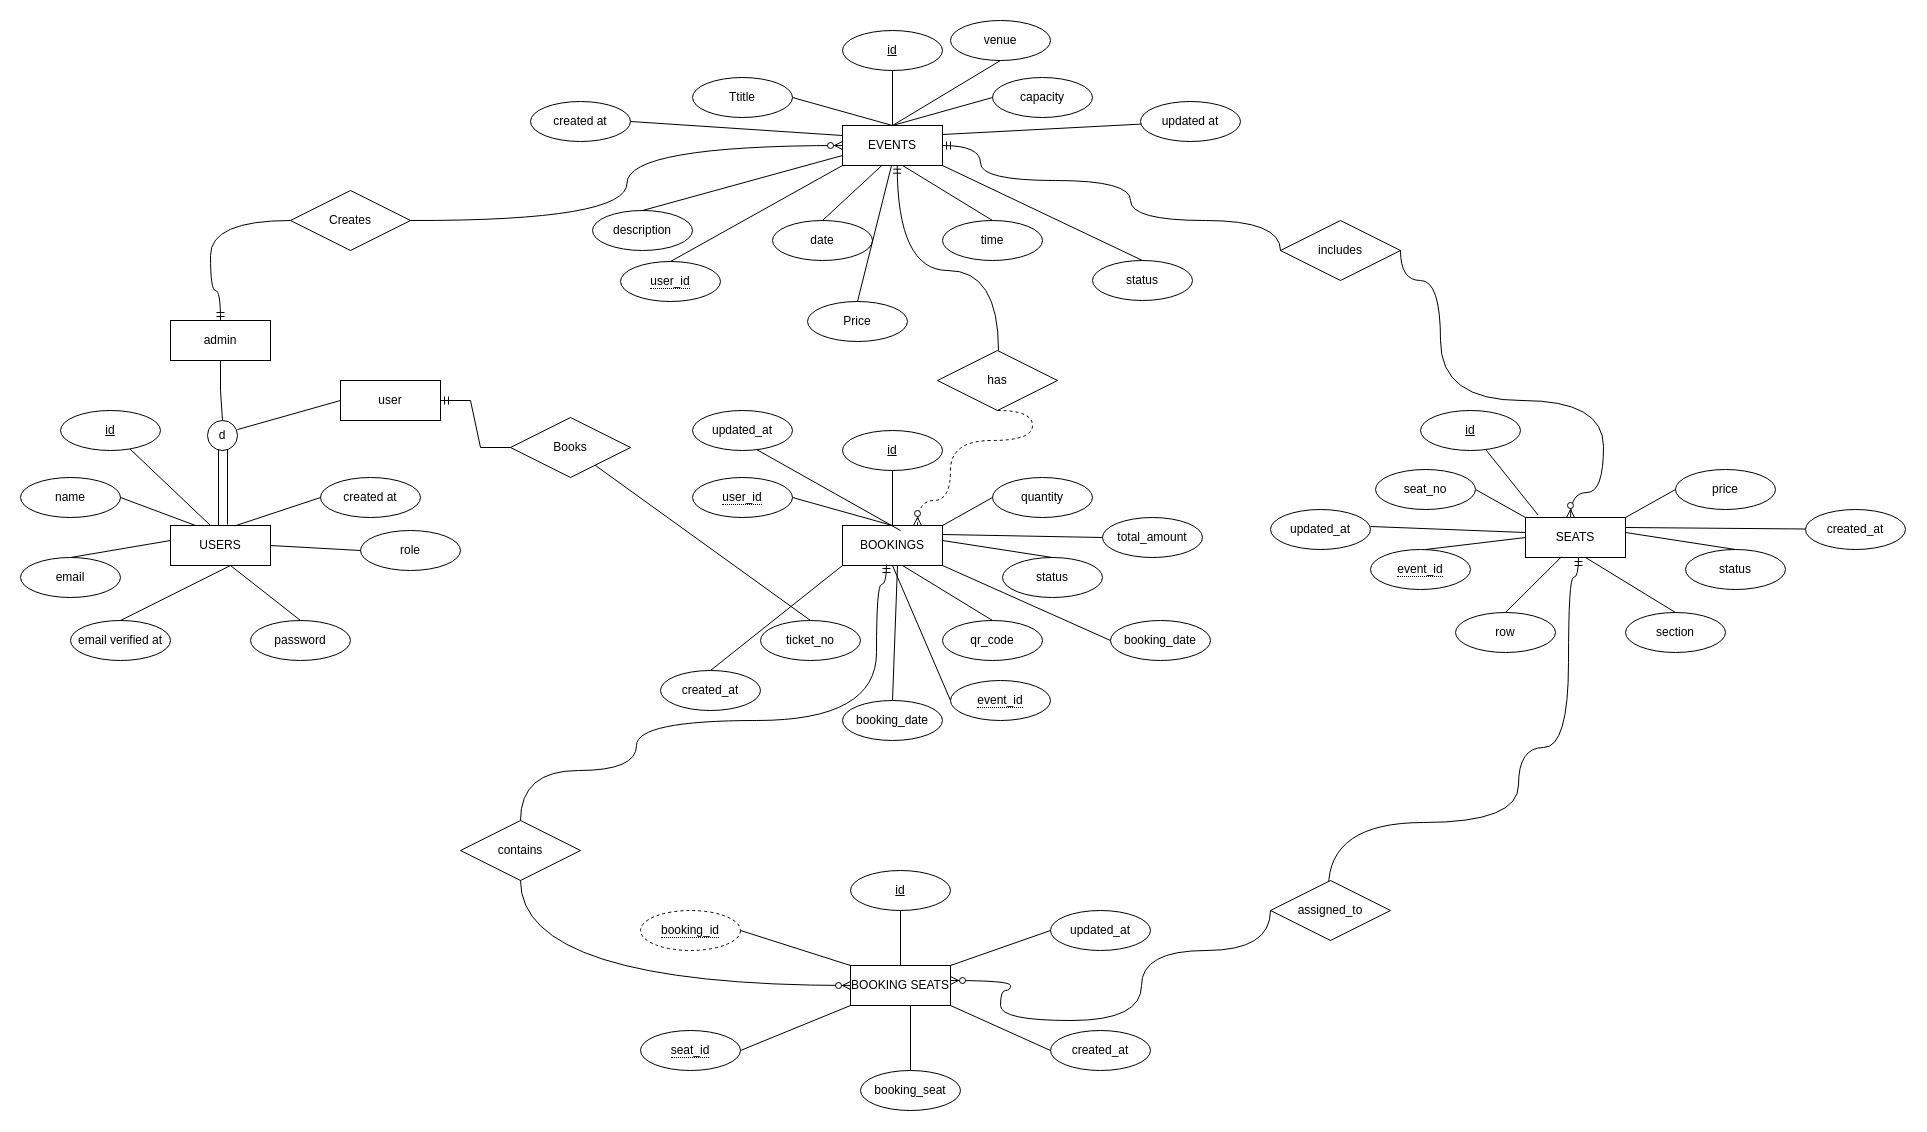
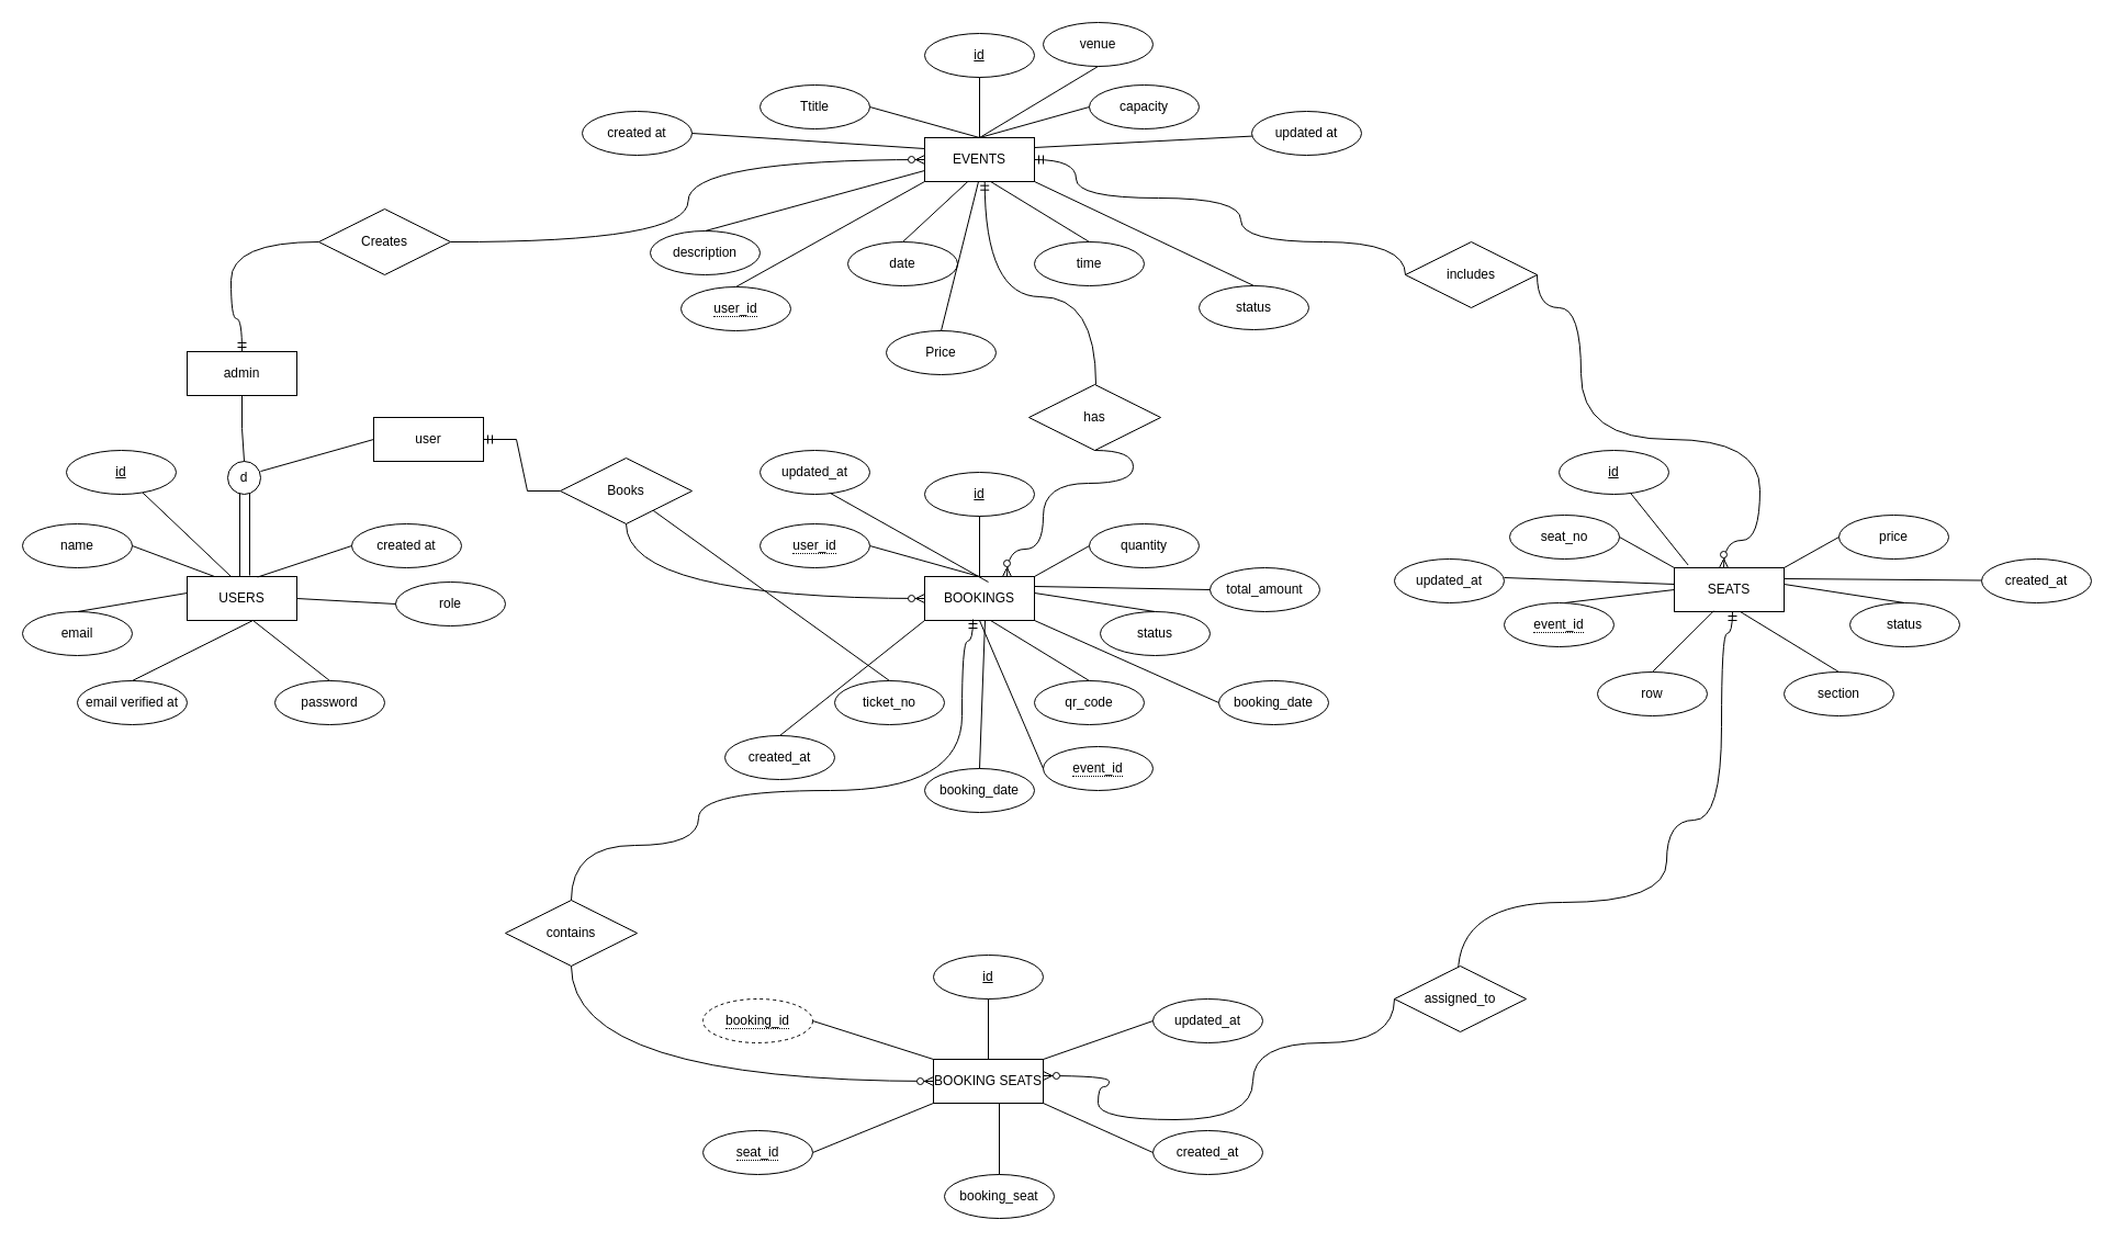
- <mxCell id="96" value="" style="edgeStyle=orthogonalEdgeStyle;fontSize=12;html=1;endArrow=ERzeroToMany;endFill=1;rounded=0;curved=1;entryX=0.75;entryY=0;entryDx=0;entryDy=0;exitX=0.5;exitY=1;exitDx=0;exitDy=0;dashed=1;" parent="1" source="95" target="38" edge="1"><mxGeometry width="100" height="100" relative="1" as="geometry"><mxPoint x="960" y="380" as="sourcePoint" /><mxPoint x="970" y="444.5" as="targetPoint" /><Array as="points"><mxPoint x="1032" y="440" /><mxPoint x="950" y="440" /><mxPoint x="950" y="500" /><mxPoint x="917" y="500" /></Array></mxGeometry></mxCell>
+ <mxCell id="96" value="" style="edgeStyle=orthogonalEdgeStyle;fontSize=12;html=1;endArrow=ERzeroToMany;endFill=1;rounded=0;curved=1;entryX=0.75;entryY=0;entryDx=0;entryDy=0;exitX=0.5;exitY=1;exitDx=0;exitDy=0;" parent="1" source="95" target="38" edge="1"><mxGeometry width="100" height="100" relative="1" as="geometry"><mxPoint x="960" y="380" as="sourcePoint" /><mxPoint x="970" y="444.5" as="targetPoint" /><Array as="points"><mxPoint x="1032" y="440" /><mxPoint x="950" y="440" /><mxPoint x="950" y="500" /><mxPoint x="917" y="500" /></Array></mxGeometry></mxCell>
+ <mxCell id="64" value="" style="edgeStyle=orthogonalEdgeStyle;fontSize=12;html=1;endArrow=ERzeroToMany;endFill=1;rounded=0;entryX=0;entryY=0.5;entryDx=0;entryDy=0;exitX=0.5;exitY=1;exitDx=0;exitDy=0;curved=1;" parent="1" source="21" target="38" edge="1"><mxGeometry width="100" height="100" relative="1" as="geometry"><mxPoint x="540" y="670" as="sourcePoint" /><mxPoint x="640" y="570" as="targetPoint" /></mxGeometry></mxCell>
